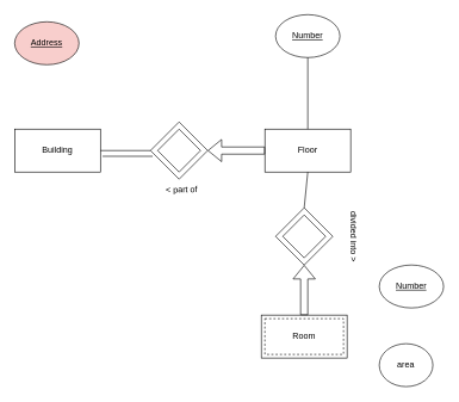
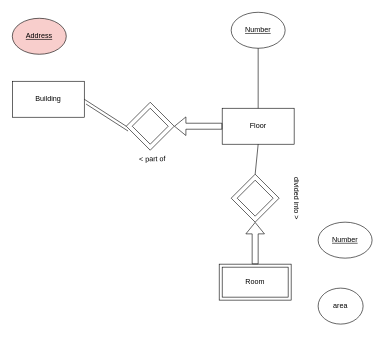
- <mxCell id="3" value="Building" style="rounded=0;whiteSpace=wrap;html=1;" vertex="1" parent="1"><mxGeometry x="20" y="180" width="120" height="60" as="geometry" /></mxCell>
+ <mxCell id="3" value="Building" style="rounded=0;whiteSpace=wrap;html=1;" vertex="1" parent="1"><mxGeometry x="20" y="135" width="120" height="60" as="geometry" /></mxCell>
- <mxCell id="12" value="Room" style="rounded=0;whiteSpace=wrap;html=1;dashed=1;" vertex="1" parent="1"><mxGeometry x="370" y="445" width="110" height="50" as="geometry" /></mxCell>
+ <mxCell id="12" value="Room" style="rounded=0;whiteSpace=wrap;html=1;" vertex="1" parent="1"><mxGeometry x="370" y="445" width="110" height="50" as="geometry" /></mxCell>
